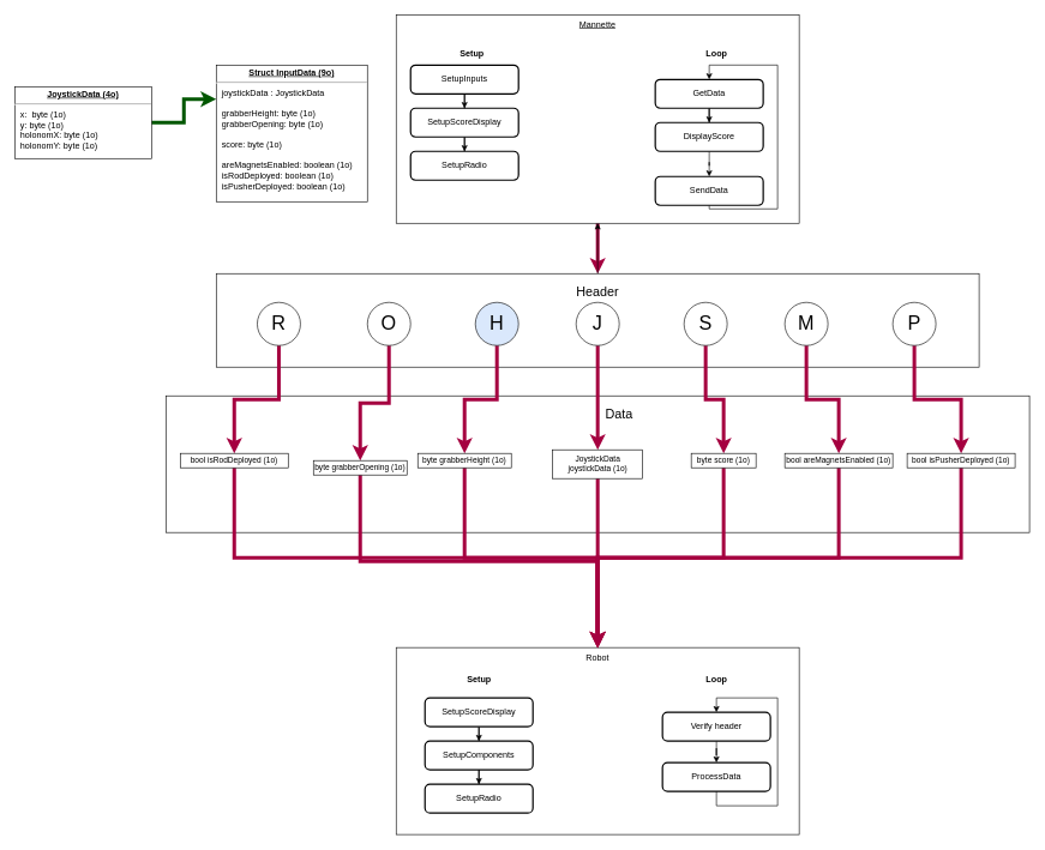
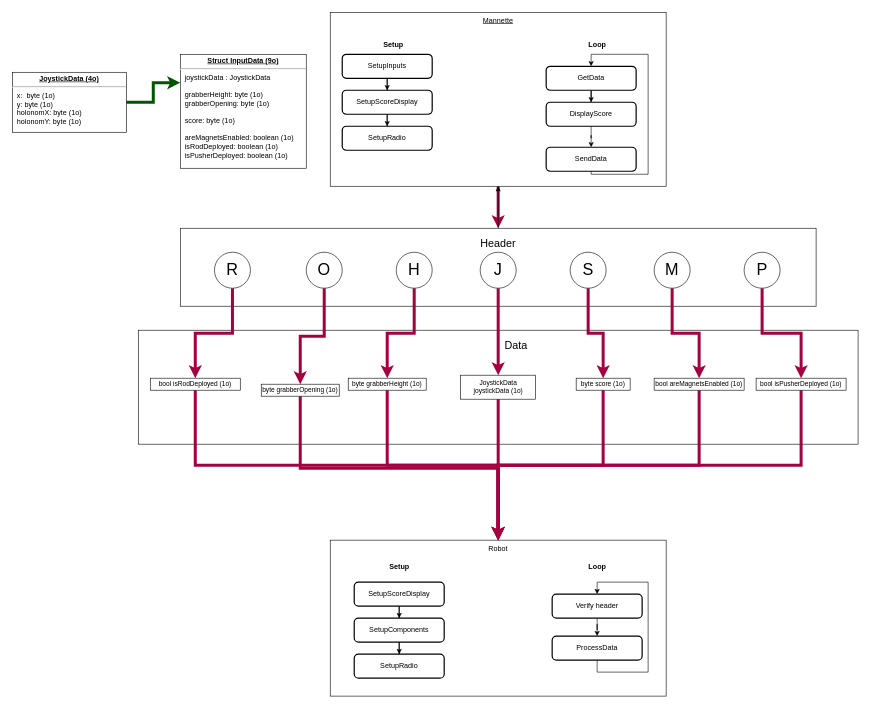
- <mxCell id="38" value="&lt;font style=&quot;font-size: 27px;&quot;&gt;H&lt;/font&gt;" style="ellipse;whiteSpace=wrap;html=1;aspect=fixed;fillColor=#dae8fc;" vertex="1" parent="1"><mxGeometry x="660" y="420" width="60" height="60" as="geometry" /></mxCell>
+ <mxCell id="38" value="&lt;font style=&quot;font-size: 27px;&quot;&gt;H&lt;/font&gt;" style="ellipse;whiteSpace=wrap;html=1;aspect=fixed;" vertex="1" parent="1"><mxGeometry x="660" y="420" width="60" height="60" as="geometry" /></mxCell>
